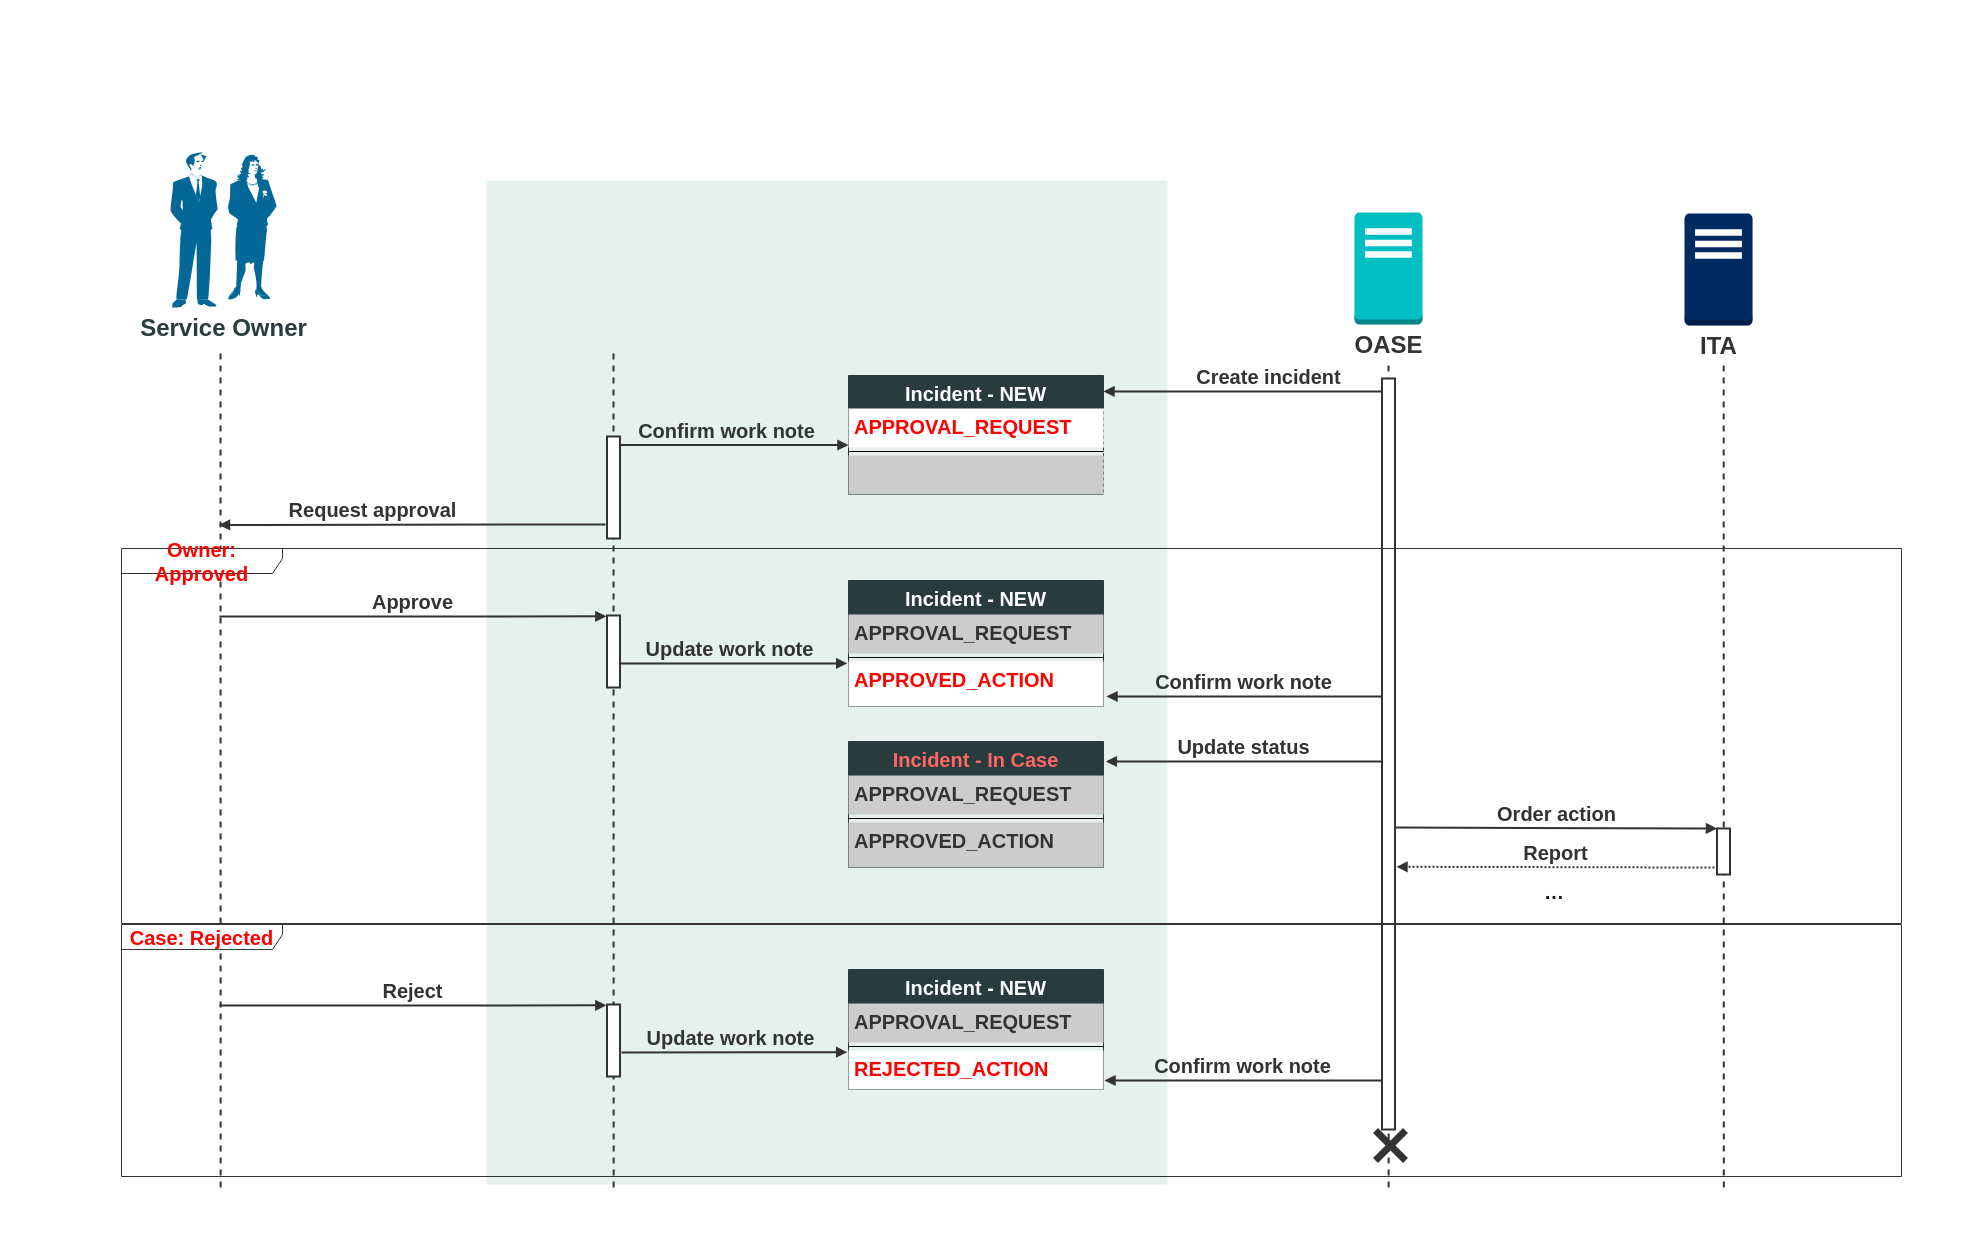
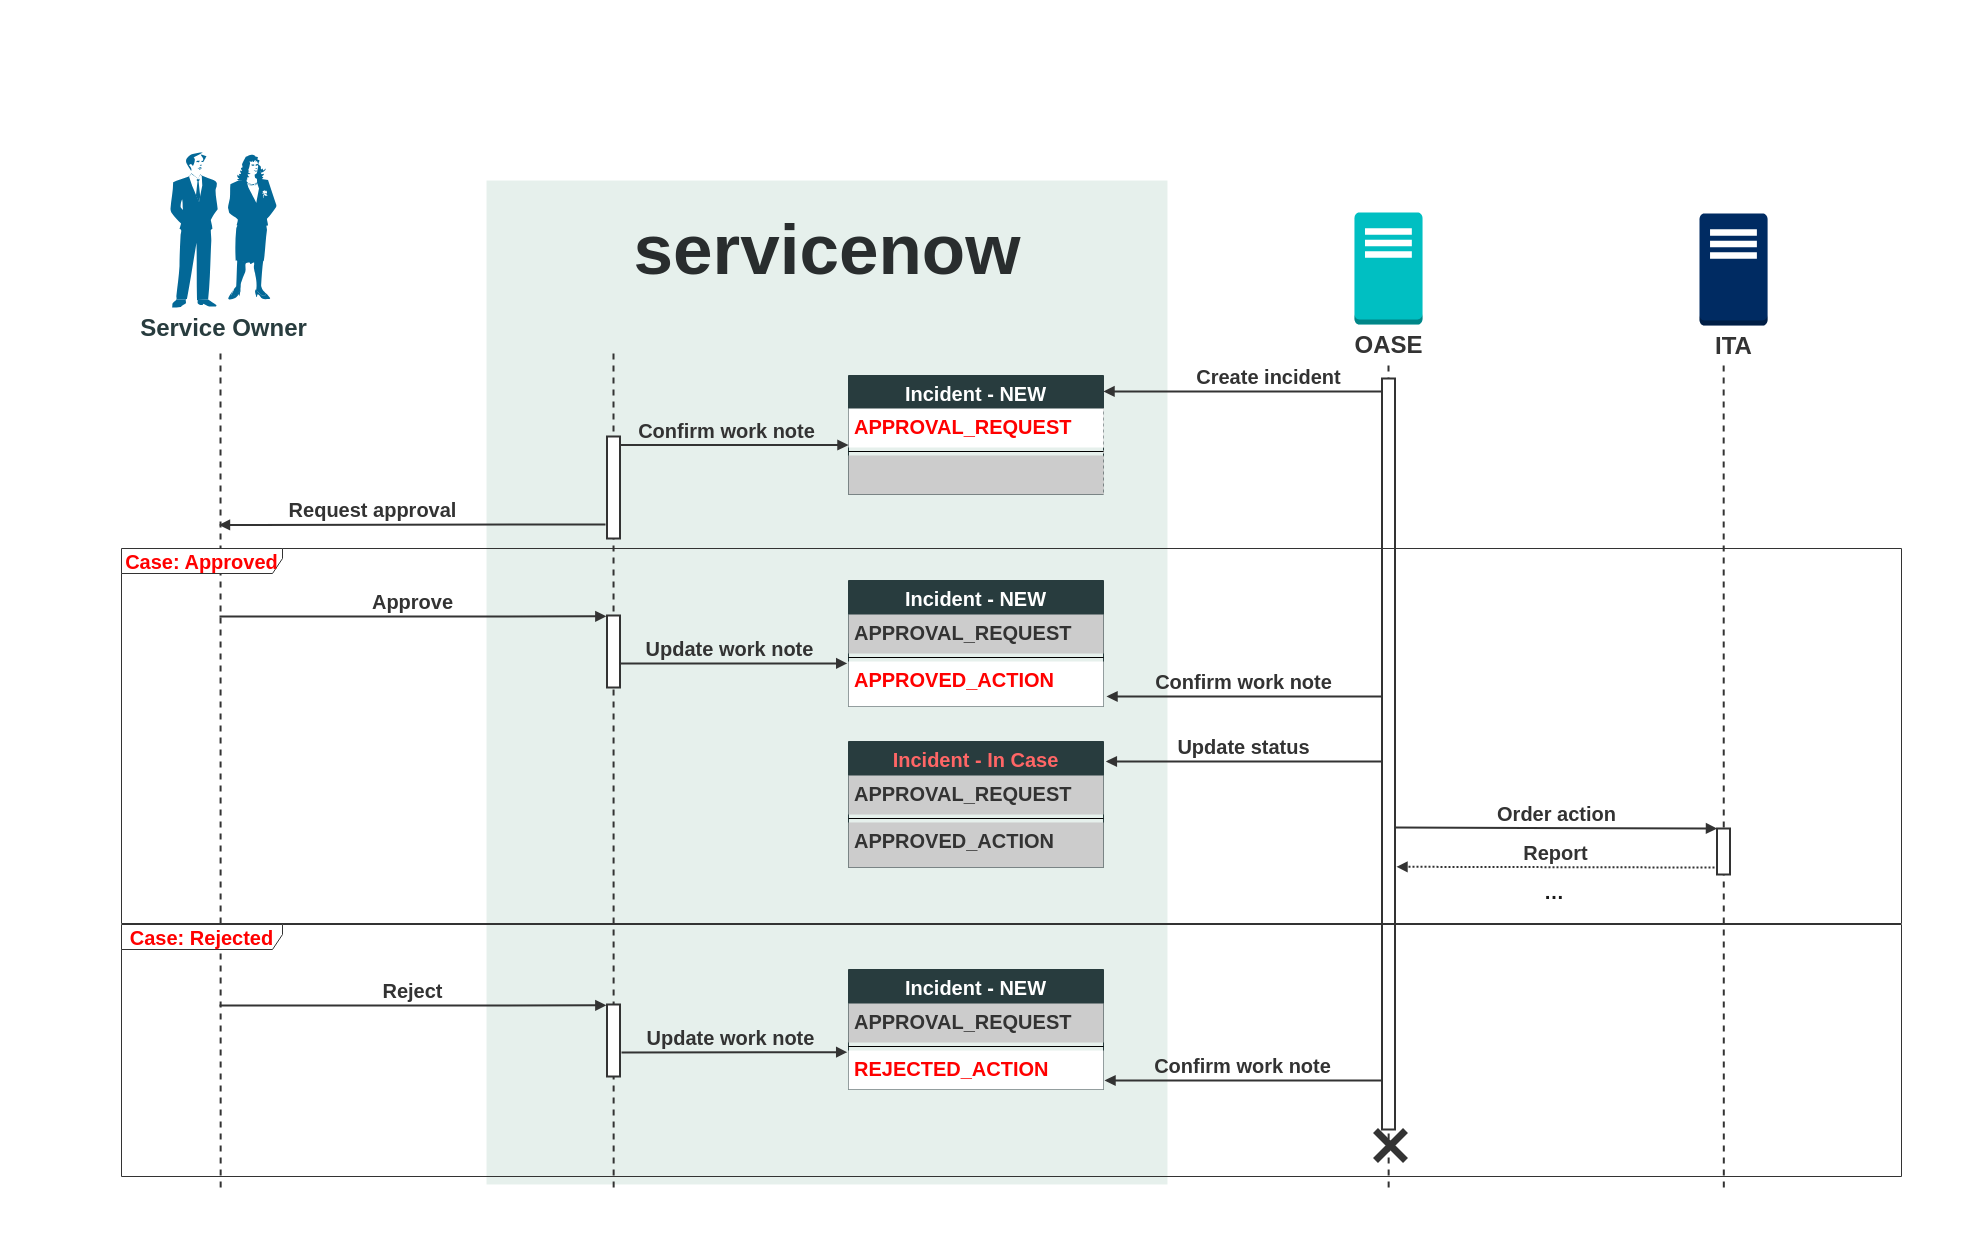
+ <mxCell id="15" value="servicenow" style="text;html=1;strokeColor=none;fillColor=none;align=center;verticalAlign=middle;whiteSpace=wrap;rounded=0;fontColor=#292D2E;fontSize=71;fontStyle=1" vertex="1" parent="14"><mxGeometry x="166.5" y="61" width="408" height="77" as="geometry" /></mxCell>
- <mxCell id="11" value="ITA" style="outlineConnect=0;dashed=0;verticalLabelPosition=bottom;verticalAlign=top;align=center;html=1;shape=mxgraph.aws3.traditional_server;gradientColor=none;fontSize=24;fontStyle=1;fontColor=#333333;fillColor=#002B62;labelBackgroundColor=#FFFFFF;" parent="10" vertex="1"><mxGeometry x="82" y="65" width="68.1" height="112" as="geometry" /></mxCell>
+ <mxCell id="11" value="ITA" style="outlineConnect=0;dashed=0;verticalLabelPosition=bottom;verticalAlign=top;align=center;html=1;shape=mxgraph.aws3.traditional_server;gradientColor=none;fontSize=24;fontStyle=1;fontColor=#333333;fillColor=#002B62;labelBackgroundColor=#FFFFFF;" parent="10" vertex="1"><mxGeometry x="97" y="65" width="68.1" height="112" as="geometry" /></mxCell>
- <mxCell id="29" value="Owner: Approved" style="shape=umlFrame;whiteSpace=wrap;html=1;labelBackgroundColor=none;fontSize=20;fontColor=#FF0000;strokeColor=#333333;strokeWidth=1;fillColor=#FFFFFF;width=161;height=25;fontStyle=1" parent="28" vertex="1"><mxGeometry x="121" y="548" width="1780" height="375" as="geometry" /></mxCell>
+ <mxCell id="29" value="Case: Approved" style="shape=umlFrame;whiteSpace=wrap;html=1;labelBackgroundColor=none;fontSize=20;fontColor=#FF0000;strokeColor=#333333;strokeWidth=1;fillColor=#FFFFFF;width=161;height=25;fontStyle=1" parent="28" vertex="1"><mxGeometry x="121" y="548" width="1780" height="375" as="geometry" /></mxCell>
